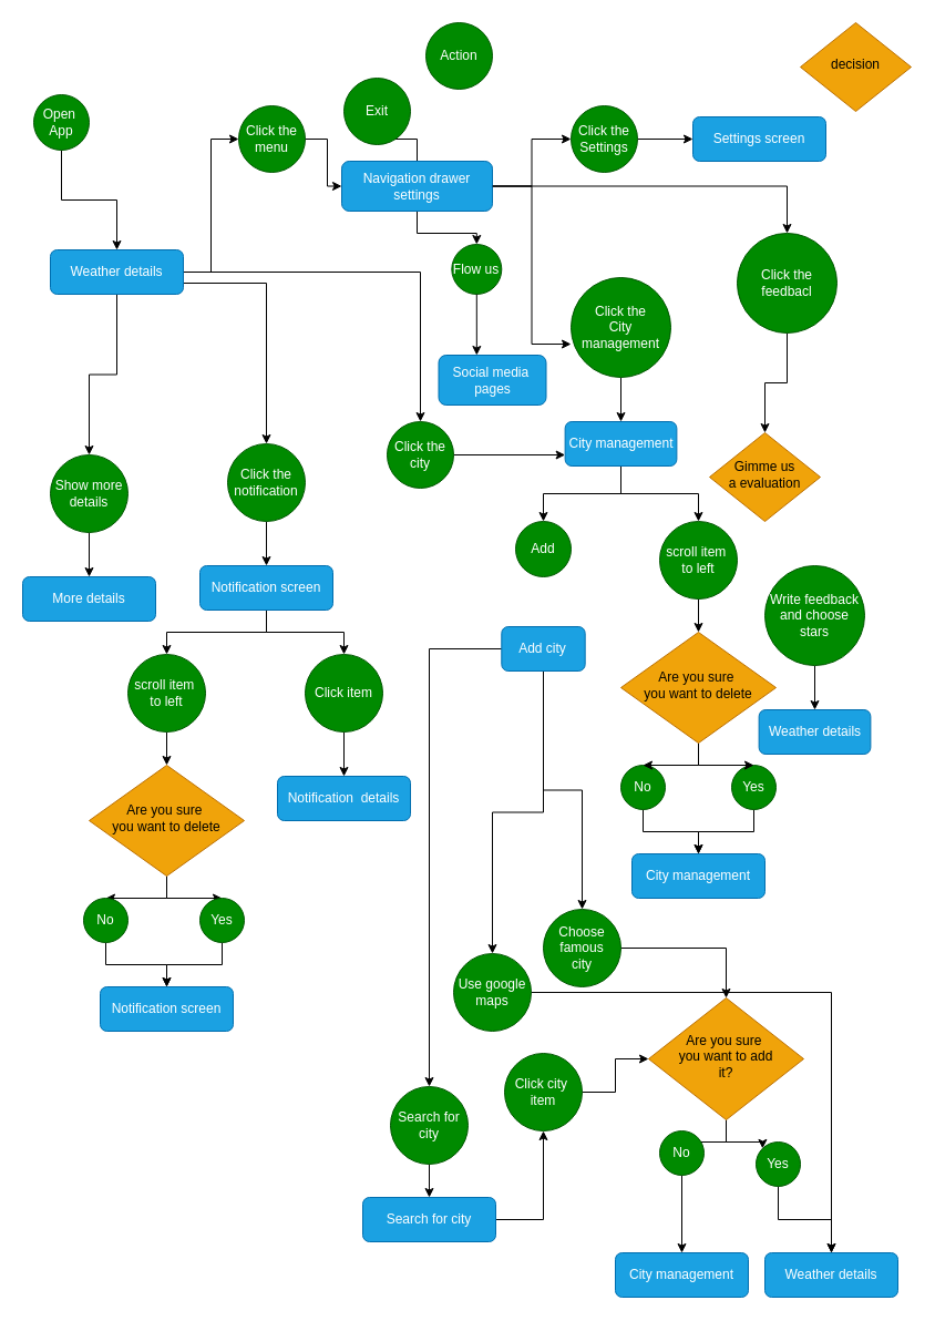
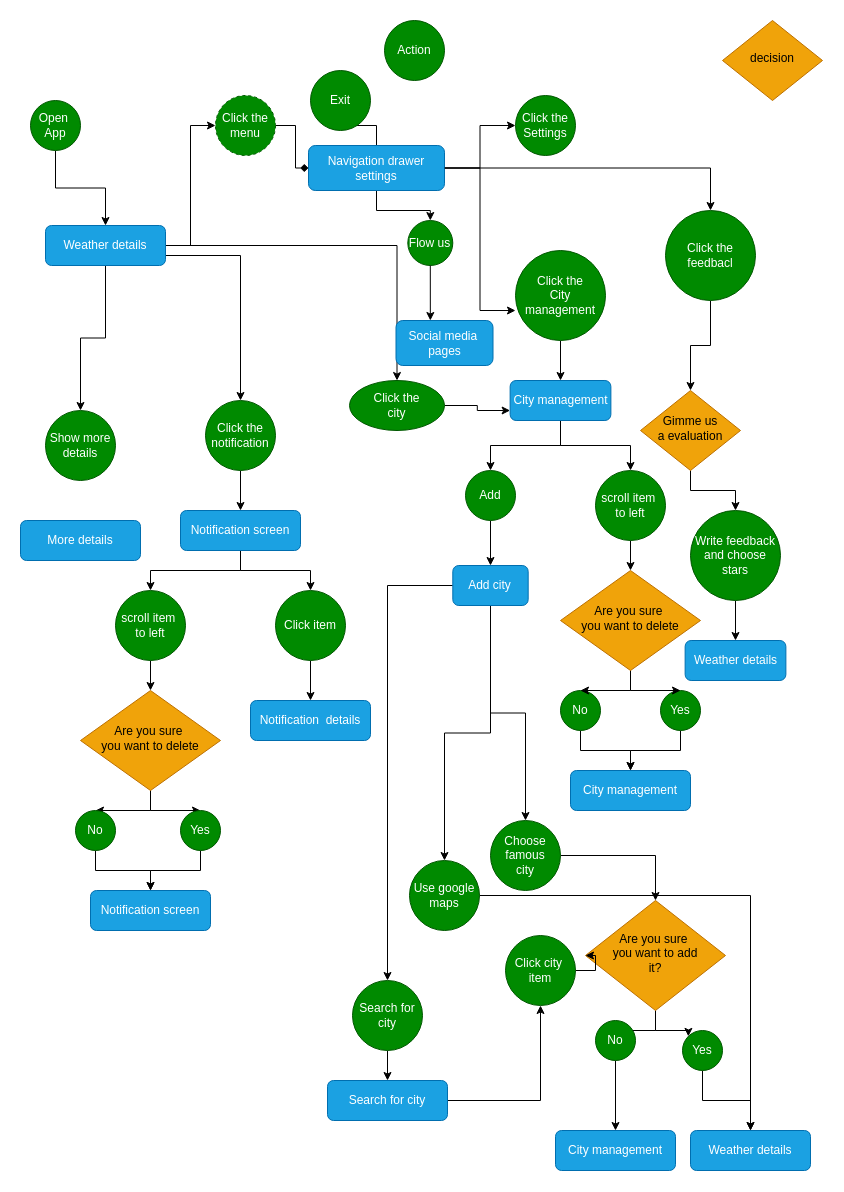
- <mxCell id="5" value="Open&amp;nbsp;&lt;div&gt;App&lt;/div&gt;" style="ellipse;whiteSpace=wrap;html=1;aspect=fixed;fillColor=#008a00;strokeColor=#005700;fontColor=#ffffff;" parent="1" vertex="1"><mxGeometry x="30" y="85" width="50" height="50" as="geometry" /></mxCell>
+ <mxCell id="5" value="Open&amp;nbsp;&lt;div&gt;App&lt;/div&gt;" style="ellipse;whiteSpace=wrap;html=1;aspect=fixed;fillColor=#008a00;strokeColor=#005700;fontColor=#ffffff;" parent="1" vertex="1"><mxGeometry x="30" y="100" width="50" height="50" as="geometry" /></mxCell>
- <mxCell id="12" value="Click the&lt;div&gt;menu&lt;/div&gt;" style="ellipse;whiteSpace=wrap;html=1;aspect=fixed;fillColor=#008a00;strokeColor=#005700;fontColor=#ffffff;" parent="1" vertex="1"><mxGeometry x="215" y="95" width="60" height="60" as="geometry" /></mxCell>
+ <mxCell id="12" value="Click the&lt;div&gt;menu&lt;/div&gt;" style="ellipse;whiteSpace=wrap;html=1;aspect=fixed;fillColor=#008a00;strokeColor=#005700;fontColor=#ffffff;dashed=1;" parent="1" vertex="1"><mxGeometry x="215" y="95" width="60" height="60" as="geometry" /></mxCell>
- <mxCell id="24" value="" style="edgeStyle=orthogonalEdgeStyle;rounded=0;orthogonalLoop=1;jettySize=auto;html=1;fontFamily=Helvetica;fontSize=12;fontColor=default;" parent="1" source="25" target="26" edge="1"><mxGeometry relative="1" as="geometry" /></mxCell>
- <mxCell id="26" value="Settings screen" style="rounded=1;whiteSpace=wrap;html=1;fontSize=12;glass=0;strokeWidth=1;shadow=0;fillColor=#1ba1e2;fontColor=#ffffff;strokeColor=#006EAF;" parent="1" vertex="1"><mxGeometry x="625" y="105" width="120" height="40" as="geometry" /></mxCell>
- <mxCell id="11" value="" style="edgeStyle=orthogonalEdgeStyle;rounded=0;orthogonalLoop=1;jettySize=auto;html=1;fontFamily=Helvetica;fontSize=12;fontColor=default;" parent="1" source="12" target="23" edge="1"><mxGeometry relative="1" as="geometry" /></mxCell>
+ <mxCell id="11" value="" style="edgeStyle=orthogonalEdgeStyle;rounded=0;orthogonalLoop=1;jettySize=auto;html=1;fontFamily=Helvetica;fontSize=12;fontColor=default;endArrow=diamond;" parent="1" source="12" target="23" edge="1"><mxGeometry relative="1" as="geometry" /></mxCell>
- <mxCell id="16" value="Click the&lt;div&gt;city&lt;/div&gt;" style="ellipse;whiteSpace=wrap;html=1;aspect=fixed;fillColor=#008a00;strokeColor=#005700;fontColor=#ffffff;" parent="1" vertex="1"><mxGeometry x="349" y="380" width="60" height="60" as="geometry" /></mxCell>
+ <mxCell id="16" value="Click the&lt;div&gt;city&lt;/div&gt;" style="ellipse;whiteSpace=wrap;html=1;aspect=fixed;fillColor=#008a00;strokeColor=#005700;fontColor=#ffffff;" parent="1" vertex="1"><mxGeometry x="349" y="380" width="95" height="50" as="geometry" /></mxCell>
+ <mxCell id="87" style="edgeStyle=orthogonalEdgeStyle;rounded=0;orthogonalLoop=1;jettySize=auto;html=1;entryX=0.5;entryY=0;entryDx=0;entryDy=0;fontFamily=Helvetica;fontSize=12;fontColor=default;" parent="1" source="88" target="90" edge="1"><mxGeometry relative="1" as="geometry" /></mxCell>
- <mxCell id="17" value="" style="edgeStyle=orthogonalEdgeStyle;rounded=0;orthogonalLoop=1;jettySize=auto;html=1;fontFamily=Helvetica;fontSize=12;fontColor=default;" parent="1" source="18" target="65" edge="1"><mxGeometry relative="1" as="geometry" /></mxCell>
+ <mxCell id="49" value="" style="edgeStyle=orthogonalEdgeStyle;rounded=0;orthogonalLoop=1;jettySize=auto;html=1;fontFamily=Helvetica;fontSize=12;fontColor=default;" parent="1" source="50" target="64" edge="1"><mxGeometry relative="1" as="geometry" /></mxCell>
- <mxCell id="83" value="&lt;div&gt;Click city&amp;nbsp;&lt;/div&gt;&lt;div&gt;item&lt;/div&gt;" style="ellipse;whiteSpace=wrap;html=1;aspect=fixed;direction=south;fillColor=#008a00;strokeColor=#005700;fontColor=#ffffff;" parent="1" vertex="1"><mxGeometry x="455" y="950" width="70" height="70" as="geometry" /></mxCell>
+ <mxCell id="83" value="&lt;div&gt;Click city&amp;nbsp;&lt;/div&gt;&lt;div&gt;item&lt;/div&gt;" style="ellipse;whiteSpace=wrap;html=1;aspect=fixed;direction=south;fillColor=#008a00;strokeColor=#005700;fontColor=#ffffff;" parent="1" vertex="1"><mxGeometry x="505" y="935" width="70" height="70" as="geometry" /></mxCell>
